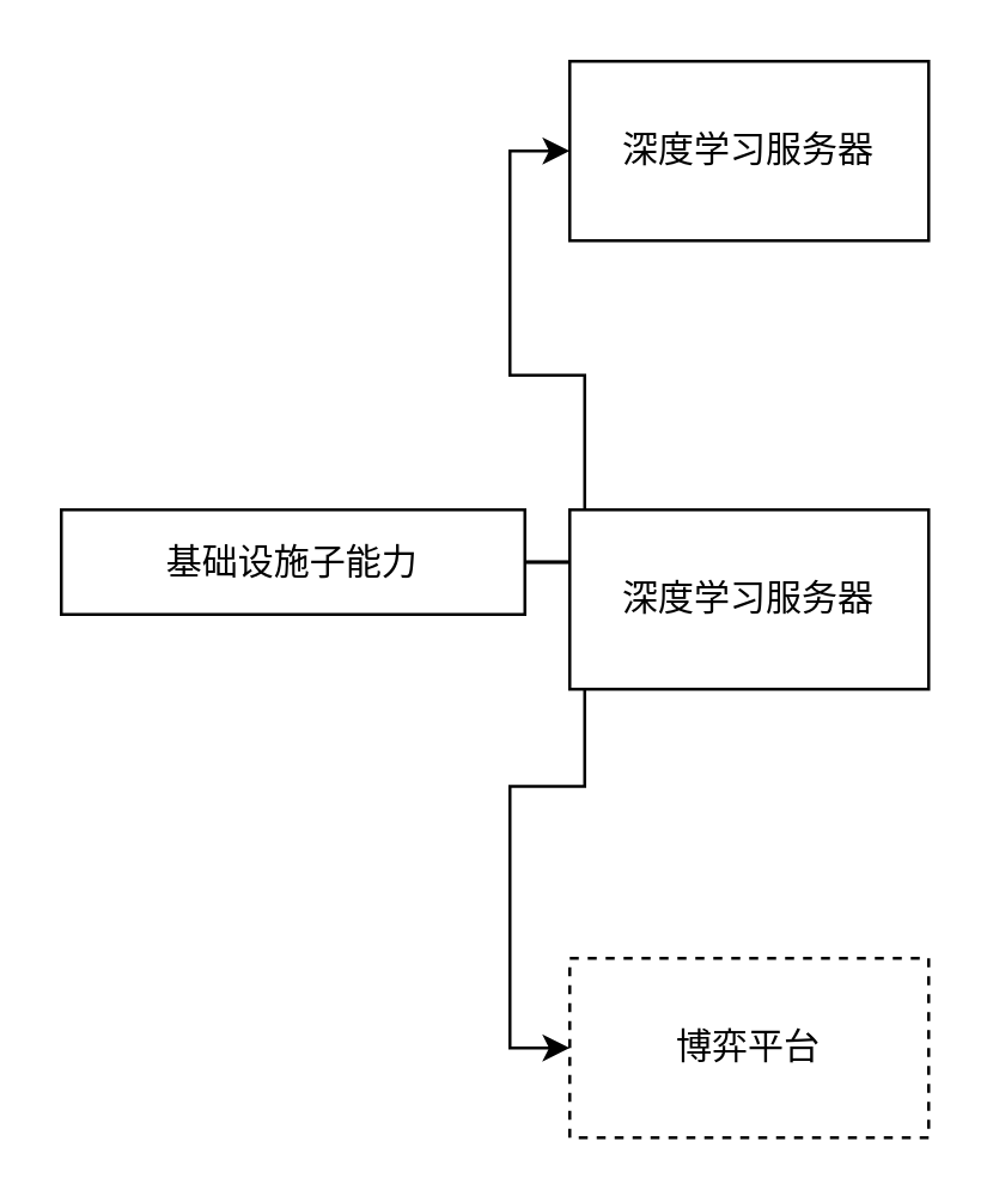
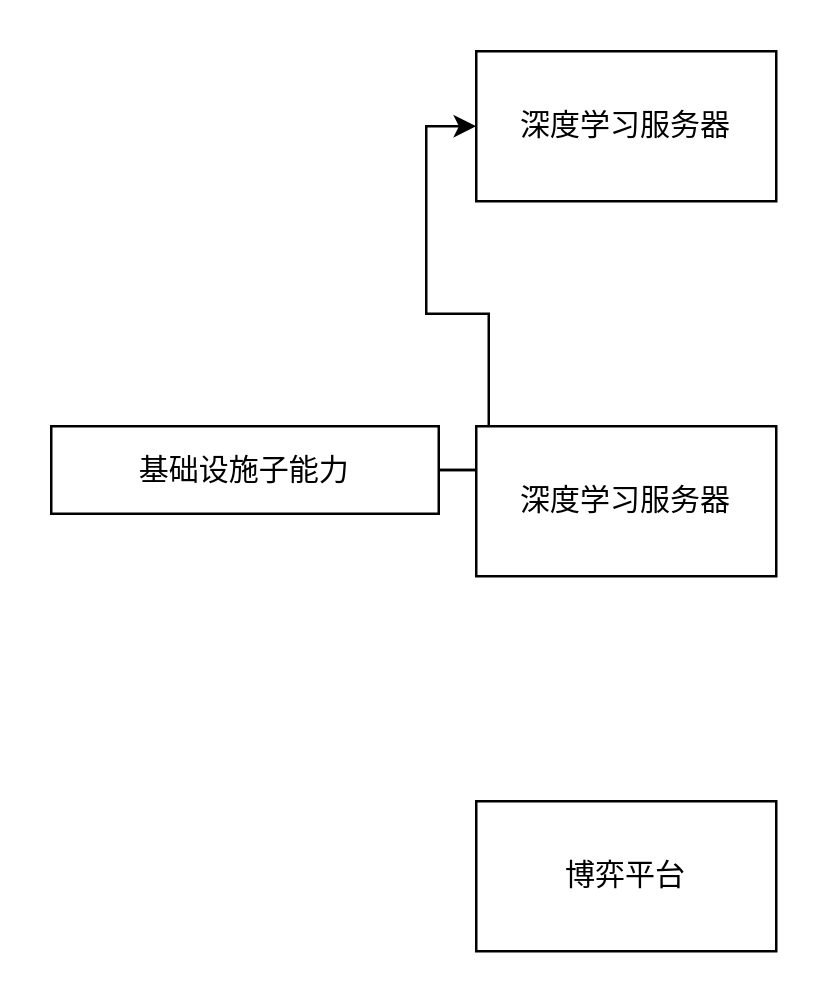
- <mxCell id="4" style="edgeStyle=orthogonalEdgeStyle;rounded=0;orthogonalLoop=1;jettySize=auto;html=1;entryX=0;entryY=0.5;entryDx=0;entryDy=0;" parent="1" source="5" target="7" edge="1"><mxGeometry relative="1" as="geometry" /></mxCell>
- <mxCell id="7" value="博弈平台" style="rounded=0;whiteSpace=wrap;html=1;dashed=1;" parent="1" vertex="1"><mxGeometry x="190" y="320" width="120" height="60" as="geometry" /></mxCell>
+ <mxCell id="7" value="博弈平台" style="rounded=0;whiteSpace=wrap;html=1;" parent="1" vertex="1"><mxGeometry x="190" y="320" width="120" height="60" as="geometry" /></mxCell>
